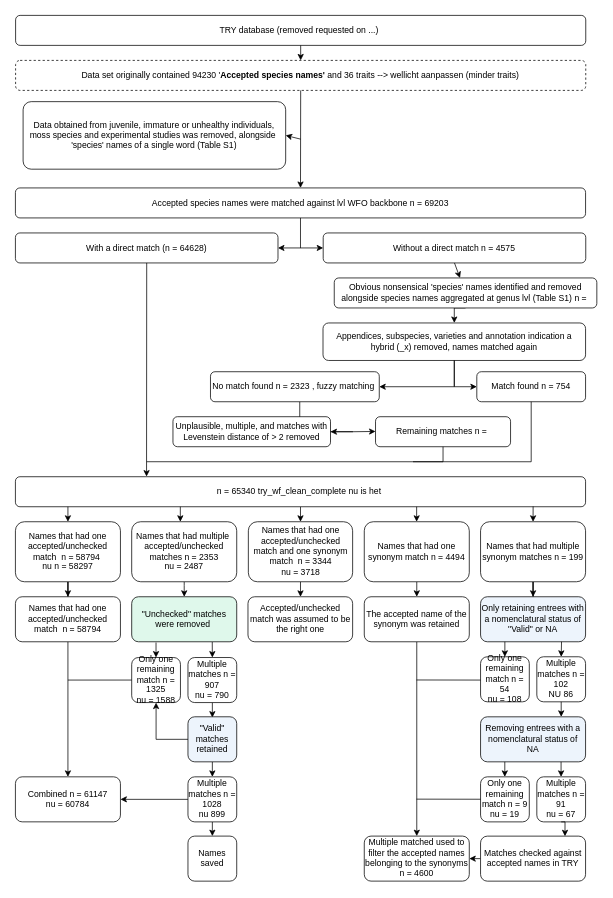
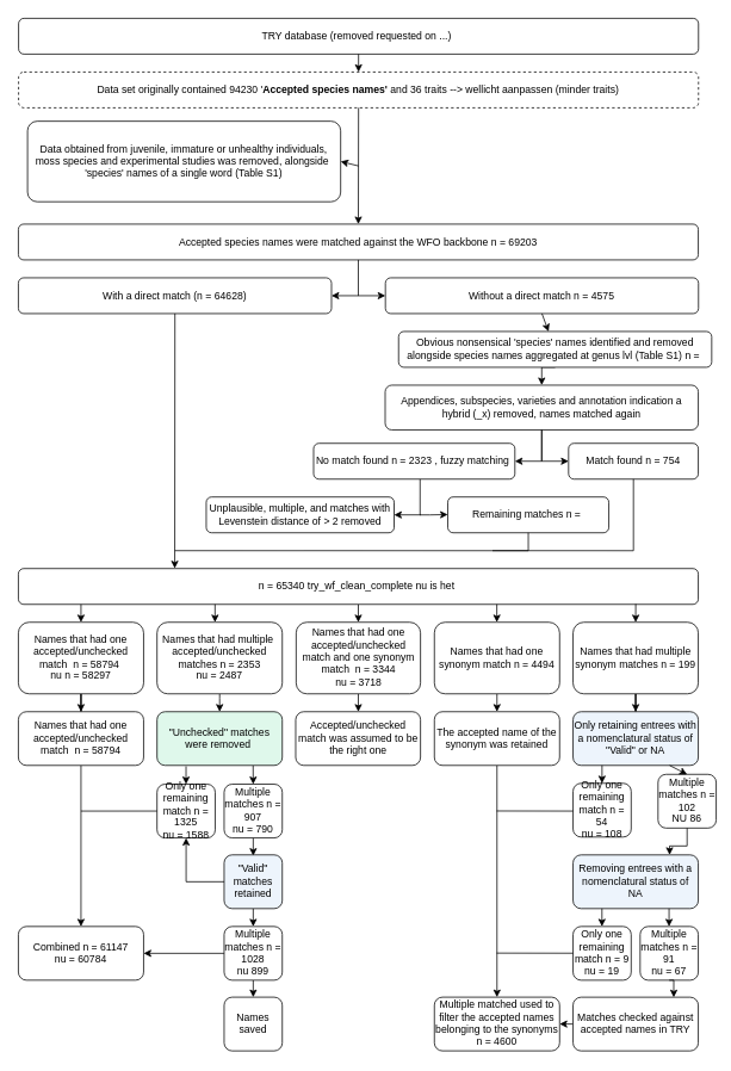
- <mxCell id="3" value="Accepted species names were matched against lvl WFO backbone n = 69203" style="rounded=1;whiteSpace=wrap;html=1;fontSize=11.5;glass=0;strokeWidth=1;shadow=0;" parent="1" vertex="1"><mxGeometry x="20" y="250" width="760" height="40" as="geometry" /></mxCell>
+ <mxCell id="3" value="Accepted species names were matched against the WFO backbone n = 69203" style="rounded=1;whiteSpace=wrap;html=1;fontSize=11.5;glass=0;strokeWidth=1;shadow=0;" parent="1" vertex="1"><mxGeometry x="20" y="250" width="760" height="40" as="geometry" /></mxCell>
- <mxCell id="12" value="No match found n = 2323 , fuzzy matching&amp;nbsp;" style="rounded=1;whiteSpace=wrap;html=1;fontSize=11.5;" parent="1" vertex="1"><mxGeometry x="280" y="495" width="225" height="40" as="geometry" /></mxCell>
+ <mxCell id="12" value="No match found n = 2323 , fuzzy matching&amp;nbsp;" style="rounded=1;whiteSpace=wrap;html=1;fontSize=11.5;" parent="1" vertex="1"><mxGeometry x="350" y="495" width="225" height="40" as="geometry" /></mxCell>
- <mxCell id="48" value="Multiple matches n = 102&lt;br&gt;NU 86" style="rounded=1;whiteSpace=wrap;html=1;fontSize=11.5;" parent="1" vertex="1"><mxGeometry x="715" y="874.96" width="65" height="60.04" as="geometry" /></mxCell>
+ <mxCell id="48" value="Multiple matches n = 102&lt;br&gt;NU 86" style="rounded=1;whiteSpace=wrap;html=1;fontSize=11.5;" parent="1" vertex="1"><mxGeometry x="735" y="864.96" width="65" height="60.04" as="geometry" /></mxCell>
